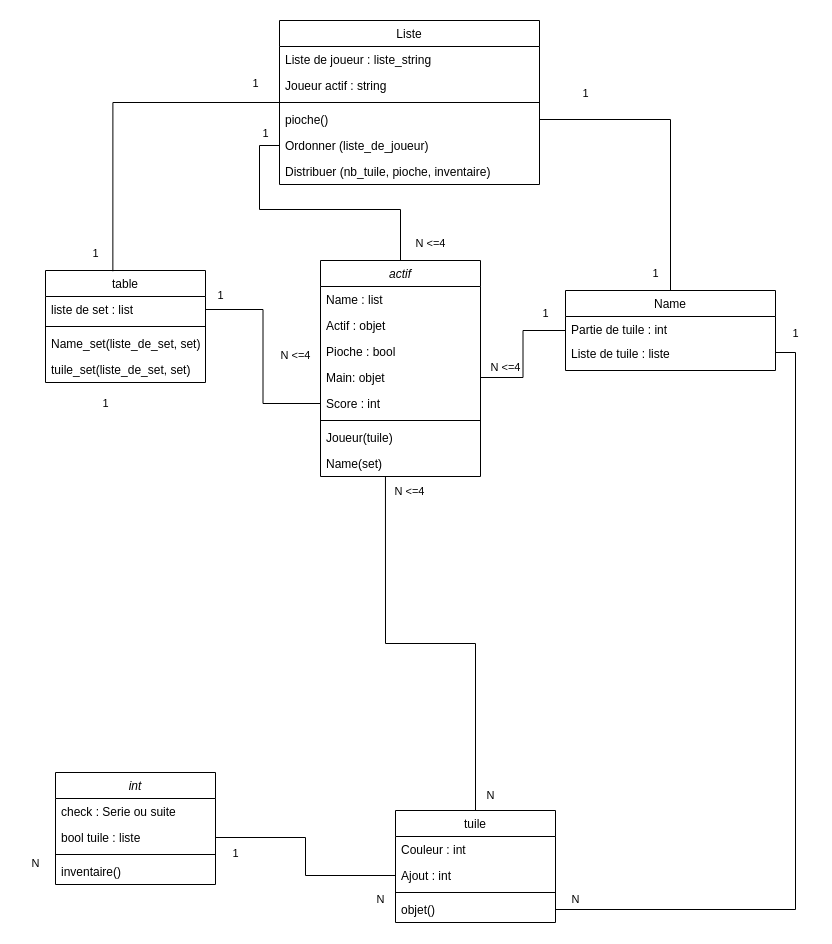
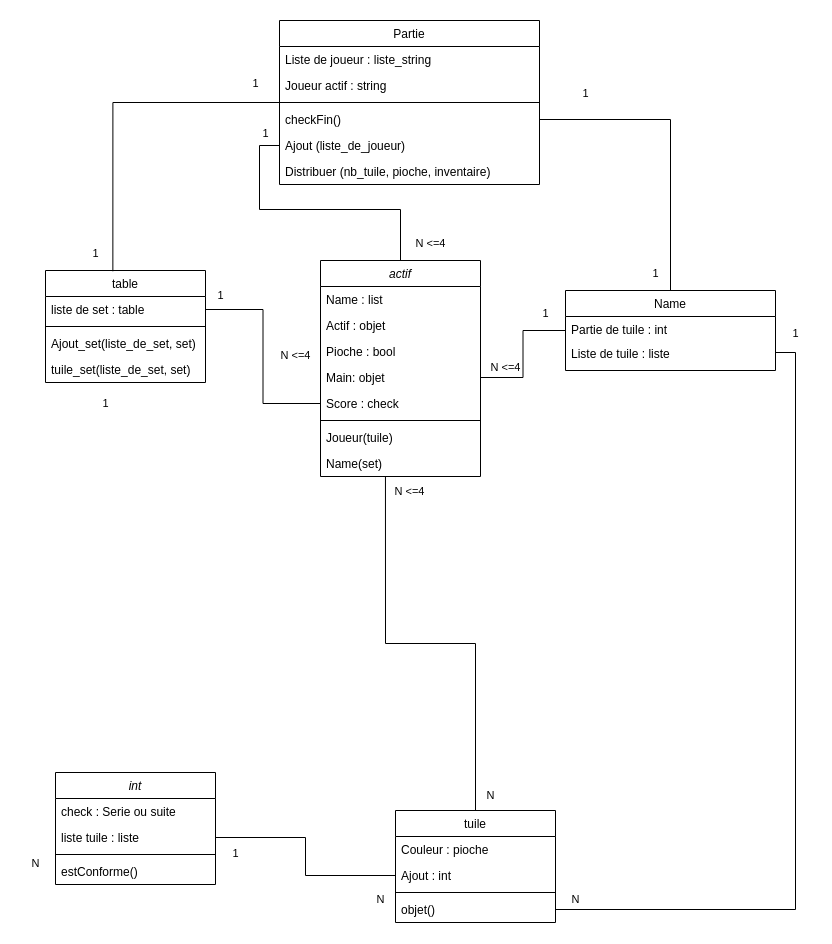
- <mxCell id="33" value="Liste" style="swimlane;fontStyle=0;align=center;verticalAlign=top;childLayout=stackLayout;horizontal=1;startSize=26;horizontalStack=0;resizeParent=1;resizeLast=0;collapsible=1;marginBottom=0;rounded=0;shadow=0;strokeWidth=1;" parent="1" vertex="1"><mxGeometry x="279" y="20" width="260" height="164" as="geometry"><mxRectangle x="130" y="380" width="160" height="26" as="alternateBounds" /></mxGeometry></mxCell>
+ <mxCell id="33" value="Partie" style="swimlane;fontStyle=0;align=center;verticalAlign=top;childLayout=stackLayout;horizontal=1;startSize=26;horizontalStack=0;resizeParent=1;resizeLast=0;collapsible=1;marginBottom=0;rounded=0;shadow=0;strokeWidth=1;" parent="1" vertex="1"><mxGeometry x="279" y="20" width="260" height="164" as="geometry"><mxRectangle x="130" y="380" width="160" height="26" as="alternateBounds" /></mxGeometry></mxCell>
- <mxCell id="37" value="pioche()" style="text;align=left;verticalAlign=top;spacingLeft=4;spacingRight=4;overflow=hidden;rotatable=0;points=[[0,0.5],[1,0.5]];portConstraint=eastwest;" parent="33" vertex="1"><mxGeometry y="86" width="260" height="26" as="geometry" /></mxCell>
+ <mxCell id="37" value="checkFin()" style="text;align=left;verticalAlign=top;spacingLeft=4;spacingRight=4;overflow=hidden;rotatable=0;points=[[0,0.5],[1,0.5]];portConstraint=eastwest;" parent="33" vertex="1"><mxGeometry y="86" width="260" height="26" as="geometry" /></mxCell>
- <mxCell id="38" value="Ordonner (liste_de_joueur)" style="text;align=left;verticalAlign=top;spacingLeft=4;spacingRight=4;overflow=hidden;rotatable=0;points=[[0,0.5],[1,0.5]];portConstraint=eastwest;" parent="33" vertex="1"><mxGeometry y="112" width="260" height="26" as="geometry" /></mxCell>
+ <mxCell id="38" value="Ajout (liste_de_joueur)" style="text;align=left;verticalAlign=top;spacingLeft=4;spacingRight=4;overflow=hidden;rotatable=0;points=[[0,0.5],[1,0.5]];portConstraint=eastwest;" parent="33" vertex="1"><mxGeometry y="112" width="260" height="26" as="geometry" /></mxCell>
- <mxCell id="12" value="liste de set : list" style="text;align=left;verticalAlign=top;spacingLeft=4;spacingRight=4;overflow=hidden;rotatable=0;points=[[0,0.5],[1,0.5]];portConstraint=eastwest;" parent="11" vertex="1"><mxGeometry y="26" width="160" height="26" as="geometry" /></mxCell>
+ <mxCell id="12" value="liste de set : table" style="text;align=left;verticalAlign=top;spacingLeft=4;spacingRight=4;overflow=hidden;rotatable=0;points=[[0,0.5],[1,0.5]];portConstraint=eastwest;" parent="11" vertex="1"><mxGeometry y="26" width="160" height="26" as="geometry" /></mxCell>
- <mxCell id="14" value="Name_set(liste_de_set, set)" style="text;align=left;verticalAlign=top;spacingLeft=4;spacingRight=4;overflow=hidden;rotatable=0;points=[[0,0.5],[1,0.5]];portConstraint=eastwest;" parent="11" vertex="1"><mxGeometry y="60" width="160" height="26" as="geometry" /></mxCell>
+ <mxCell id="14" value="Ajout_set(liste_de_set, set)" style="text;align=left;verticalAlign=top;spacingLeft=4;spacingRight=4;overflow=hidden;rotatable=0;points=[[0,0.5],[1,0.5]];portConstraint=eastwest;" parent="11" vertex="1"><mxGeometry y="60" width="160" height="26" as="geometry" /></mxCell>
- <mxCell id="7" value="Score : int" style="text;align=left;verticalAlign=top;spacingLeft=4;spacingRight=4;overflow=hidden;rotatable=0;points=[[0,0.5],[1,0.5]];portConstraint=eastwest;rounded=0;shadow=0;html=0;" parent="2" vertex="1"><mxGeometry y="130" width="160" height="26" as="geometry" /></mxCell>
+ <mxCell id="7" value="Score : check" style="text;align=left;verticalAlign=top;spacingLeft=4;spacingRight=4;overflow=hidden;rotatable=0;points=[[0,0.5],[1,0.5]];portConstraint=eastwest;rounded=0;shadow=0;html=0;" parent="2" vertex="1"><mxGeometry y="130" width="160" height="26" as="geometry" /></mxCell>
- <mxCell id="29" value="bool tuile : liste" style="text;align=left;verticalAlign=top;spacingLeft=4;spacingRight=4;overflow=hidden;rotatable=0;points=[[0,0.5],[1,0.5]];portConstraint=eastwest;rounded=0;shadow=0;html=0;" parent="27" vertex="1"><mxGeometry y="52" width="160" height="26" as="geometry" /></mxCell>
+ <mxCell id="29" value="liste tuile : liste" style="text;align=left;verticalAlign=top;spacingLeft=4;spacingRight=4;overflow=hidden;rotatable=0;points=[[0,0.5],[1,0.5]];portConstraint=eastwest;rounded=0;shadow=0;html=0;" parent="27" vertex="1"><mxGeometry y="52" width="160" height="26" as="geometry" /></mxCell>
- <mxCell id="23" value="Couleur : int" style="text;align=left;verticalAlign=top;spacingLeft=4;spacingRight=4;overflow=hidden;rotatable=0;points=[[0,0.5],[1,0.5]];portConstraint=eastwest;" parent="22" vertex="1"><mxGeometry y="26" width="160" height="26" as="geometry" /></mxCell>
+ <mxCell id="23" value="Couleur : pioche" style="text;align=left;verticalAlign=top;spacingLeft=4;spacingRight=4;overflow=hidden;rotatable=0;points=[[0,0.5],[1,0.5]];portConstraint=eastwest;" parent="22" vertex="1"><mxGeometry y="26" width="160" height="26" as="geometry" /></mxCell>
- <mxCell id="31" value="inventaire()" style="text;align=left;verticalAlign=top;spacingLeft=4;spacingRight=4;overflow=hidden;rotatable=0;points=[[0,0.5],[1,0.5]];portConstraint=eastwest;rounded=0;shadow=0;html=0;" parent="27" vertex="1"><mxGeometry y="86" width="160" height="26" as="geometry" /></mxCell>
+ <mxCell id="31" value="estConforme()" style="text;align=left;verticalAlign=top;spacingLeft=4;spacingRight=4;overflow=hidden;rotatable=0;points=[[0,0.5],[1,0.5]];portConstraint=eastwest;rounded=0;shadow=0;html=0;" parent="27" vertex="1"><mxGeometry y="86" width="160" height="26" as="geometry" /></mxCell>
